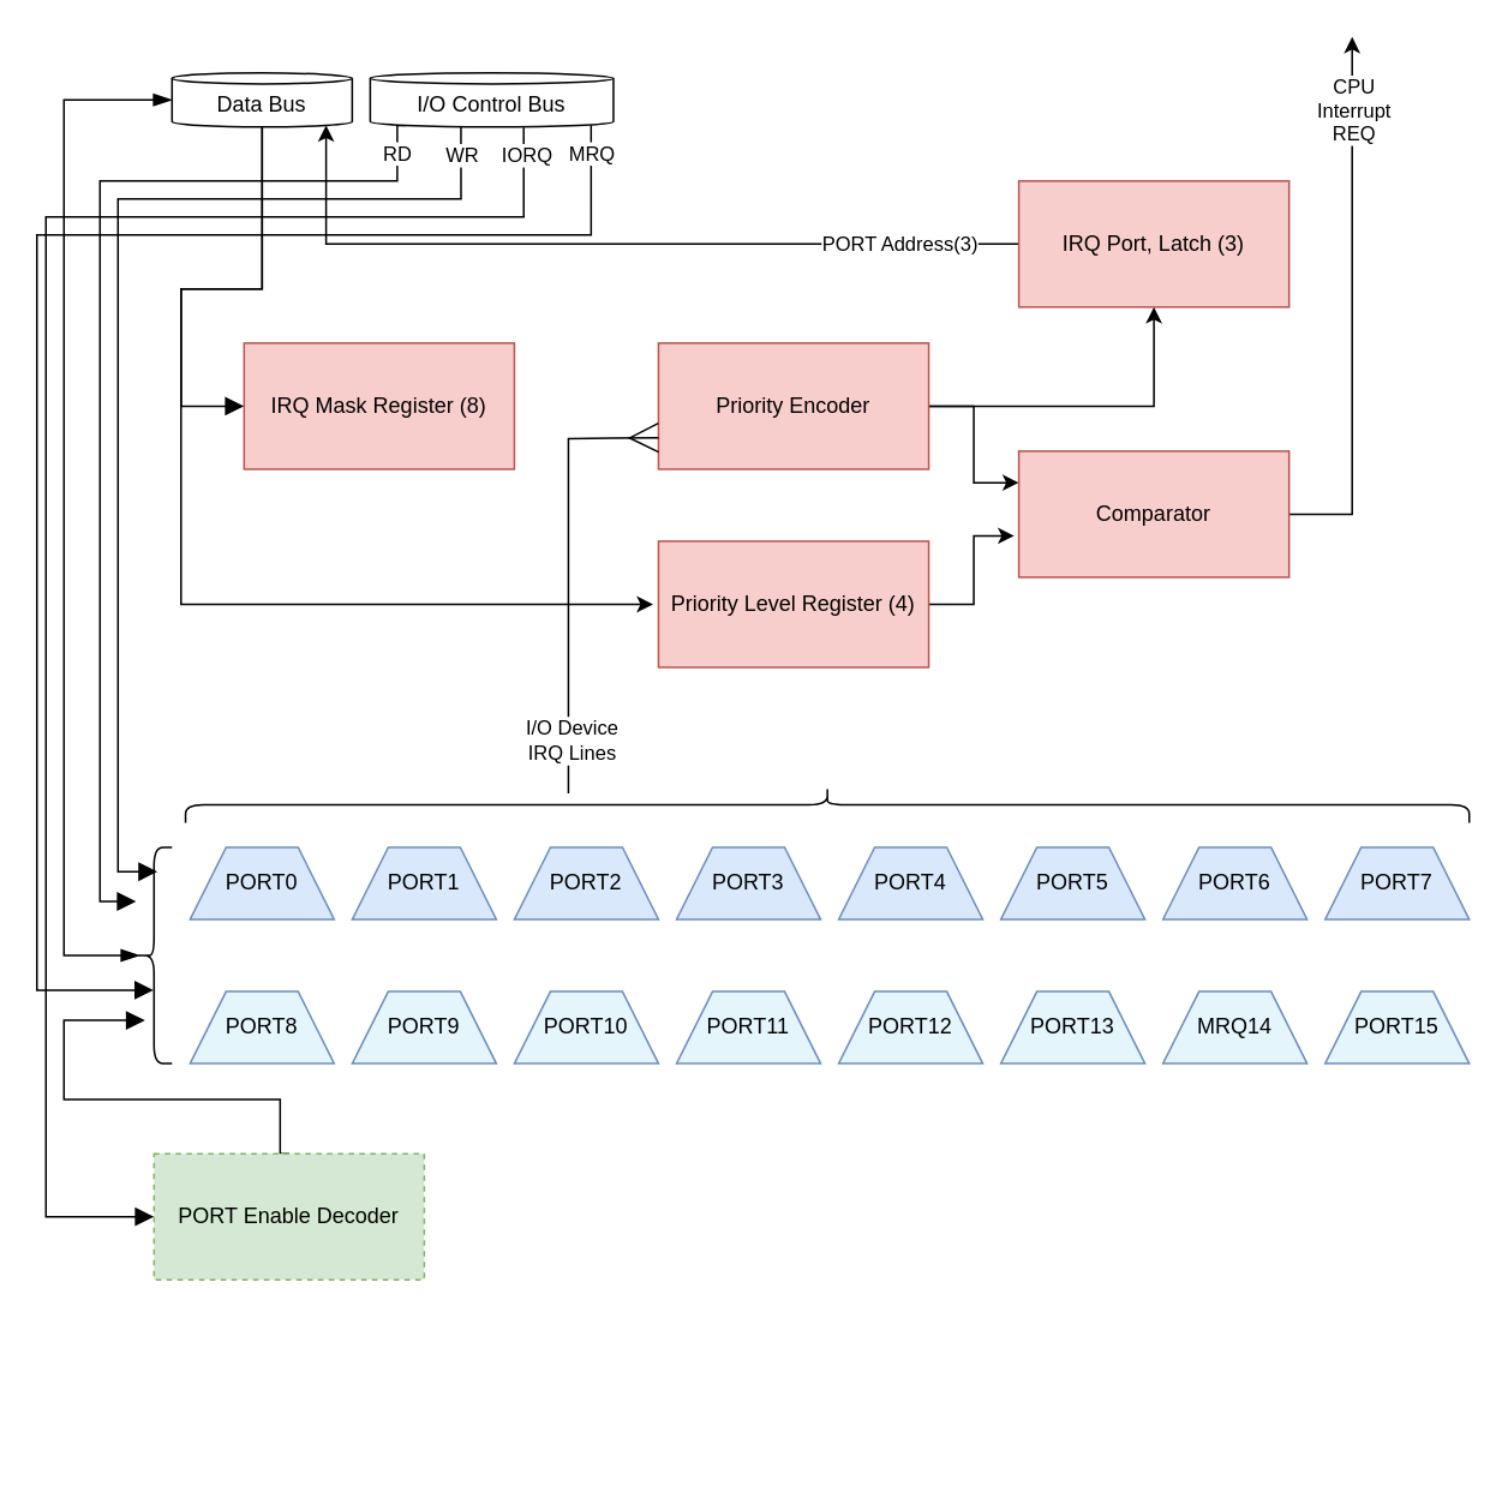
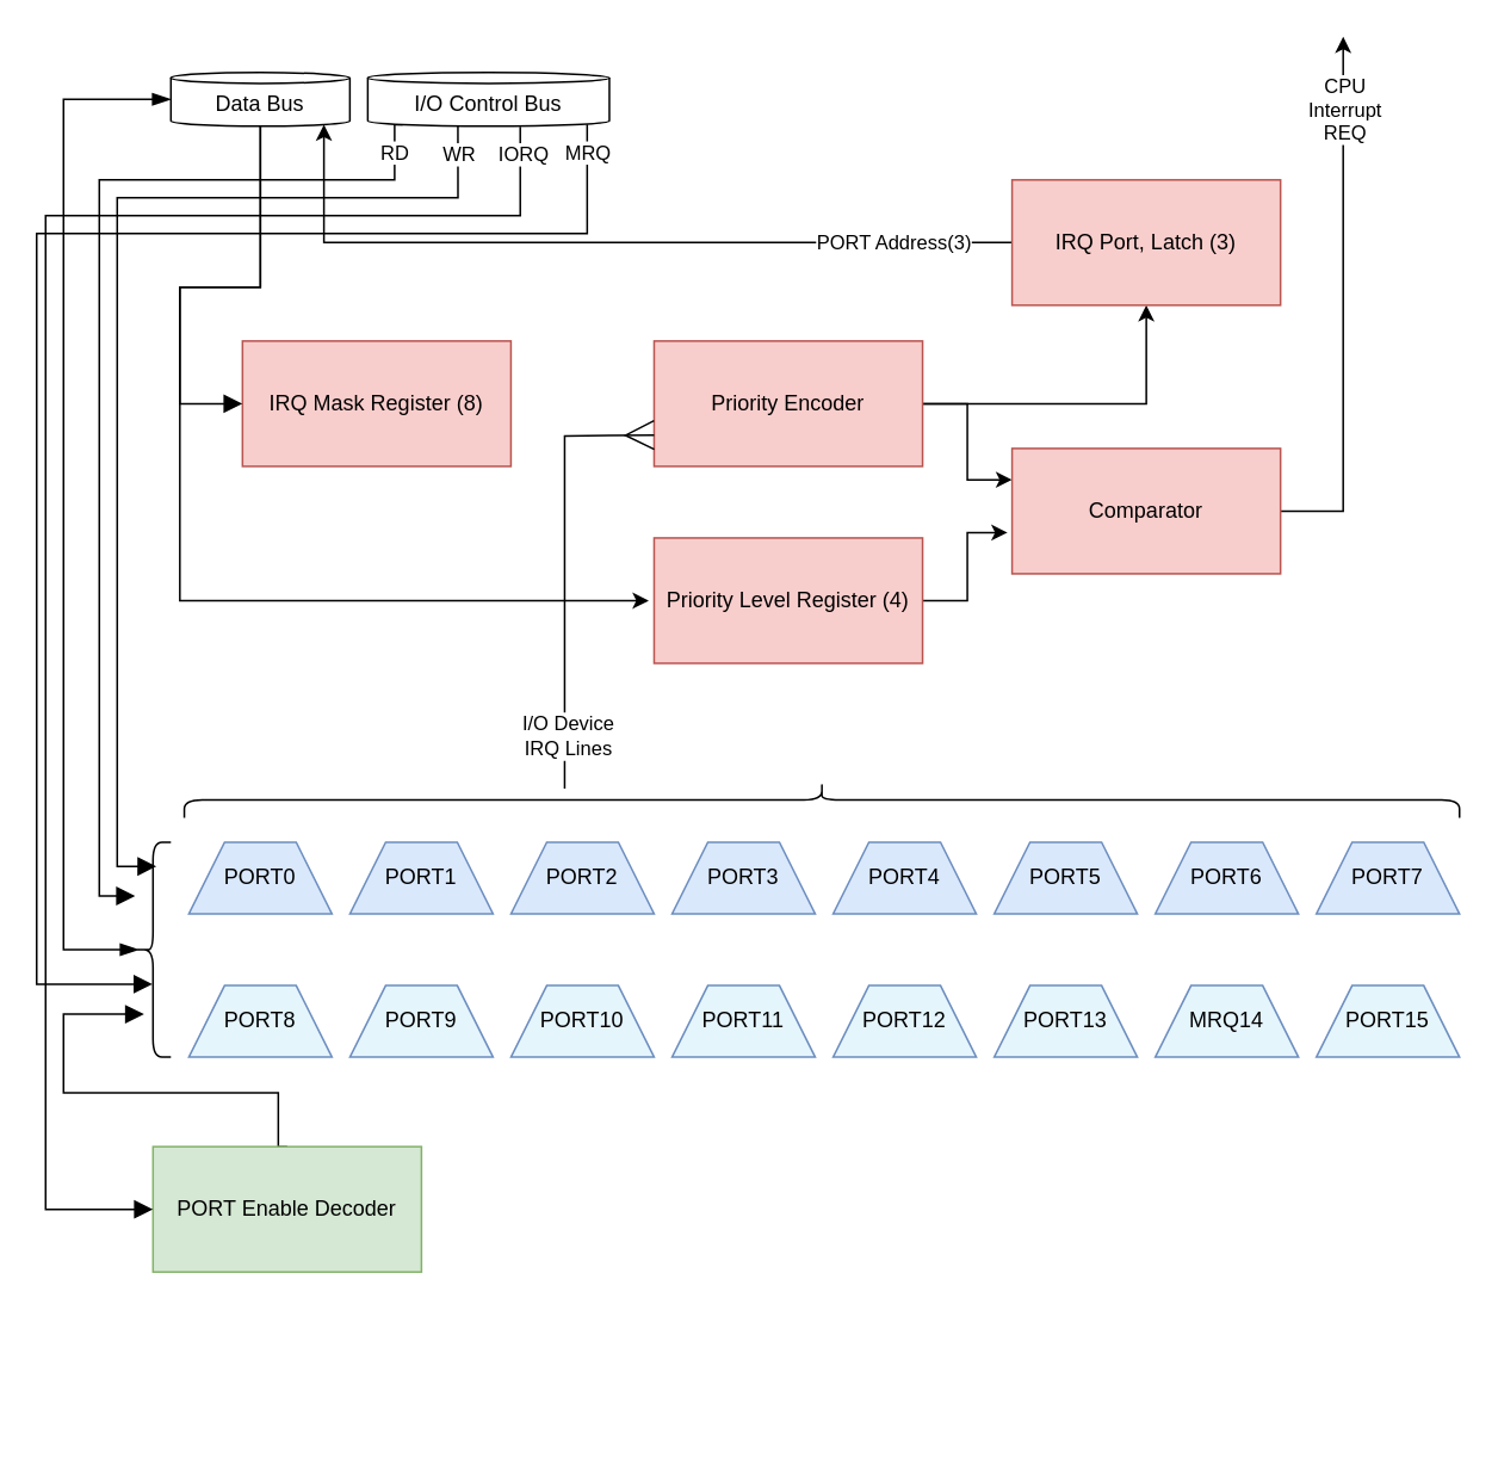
- <mxCell id="28" value="PORT Enable Decoder" style="rounded=0;whiteSpace=wrap;html=1;fillColor=#d5e8d4;strokeColor=#82b366;dashed=1;" vertex="1" parent="1"><mxGeometry x="85" y="640" width="150" height="70" as="geometry" /></mxCell>
+ <mxCell id="28" value="PORT Enable Decoder" style="rounded=0;whiteSpace=wrap;html=1;fillColor=#d5e8d4;strokeColor=#82b366;" vertex="1" parent="1"><mxGeometry x="85" y="640" width="150" height="70" as="geometry" /></mxCell>
